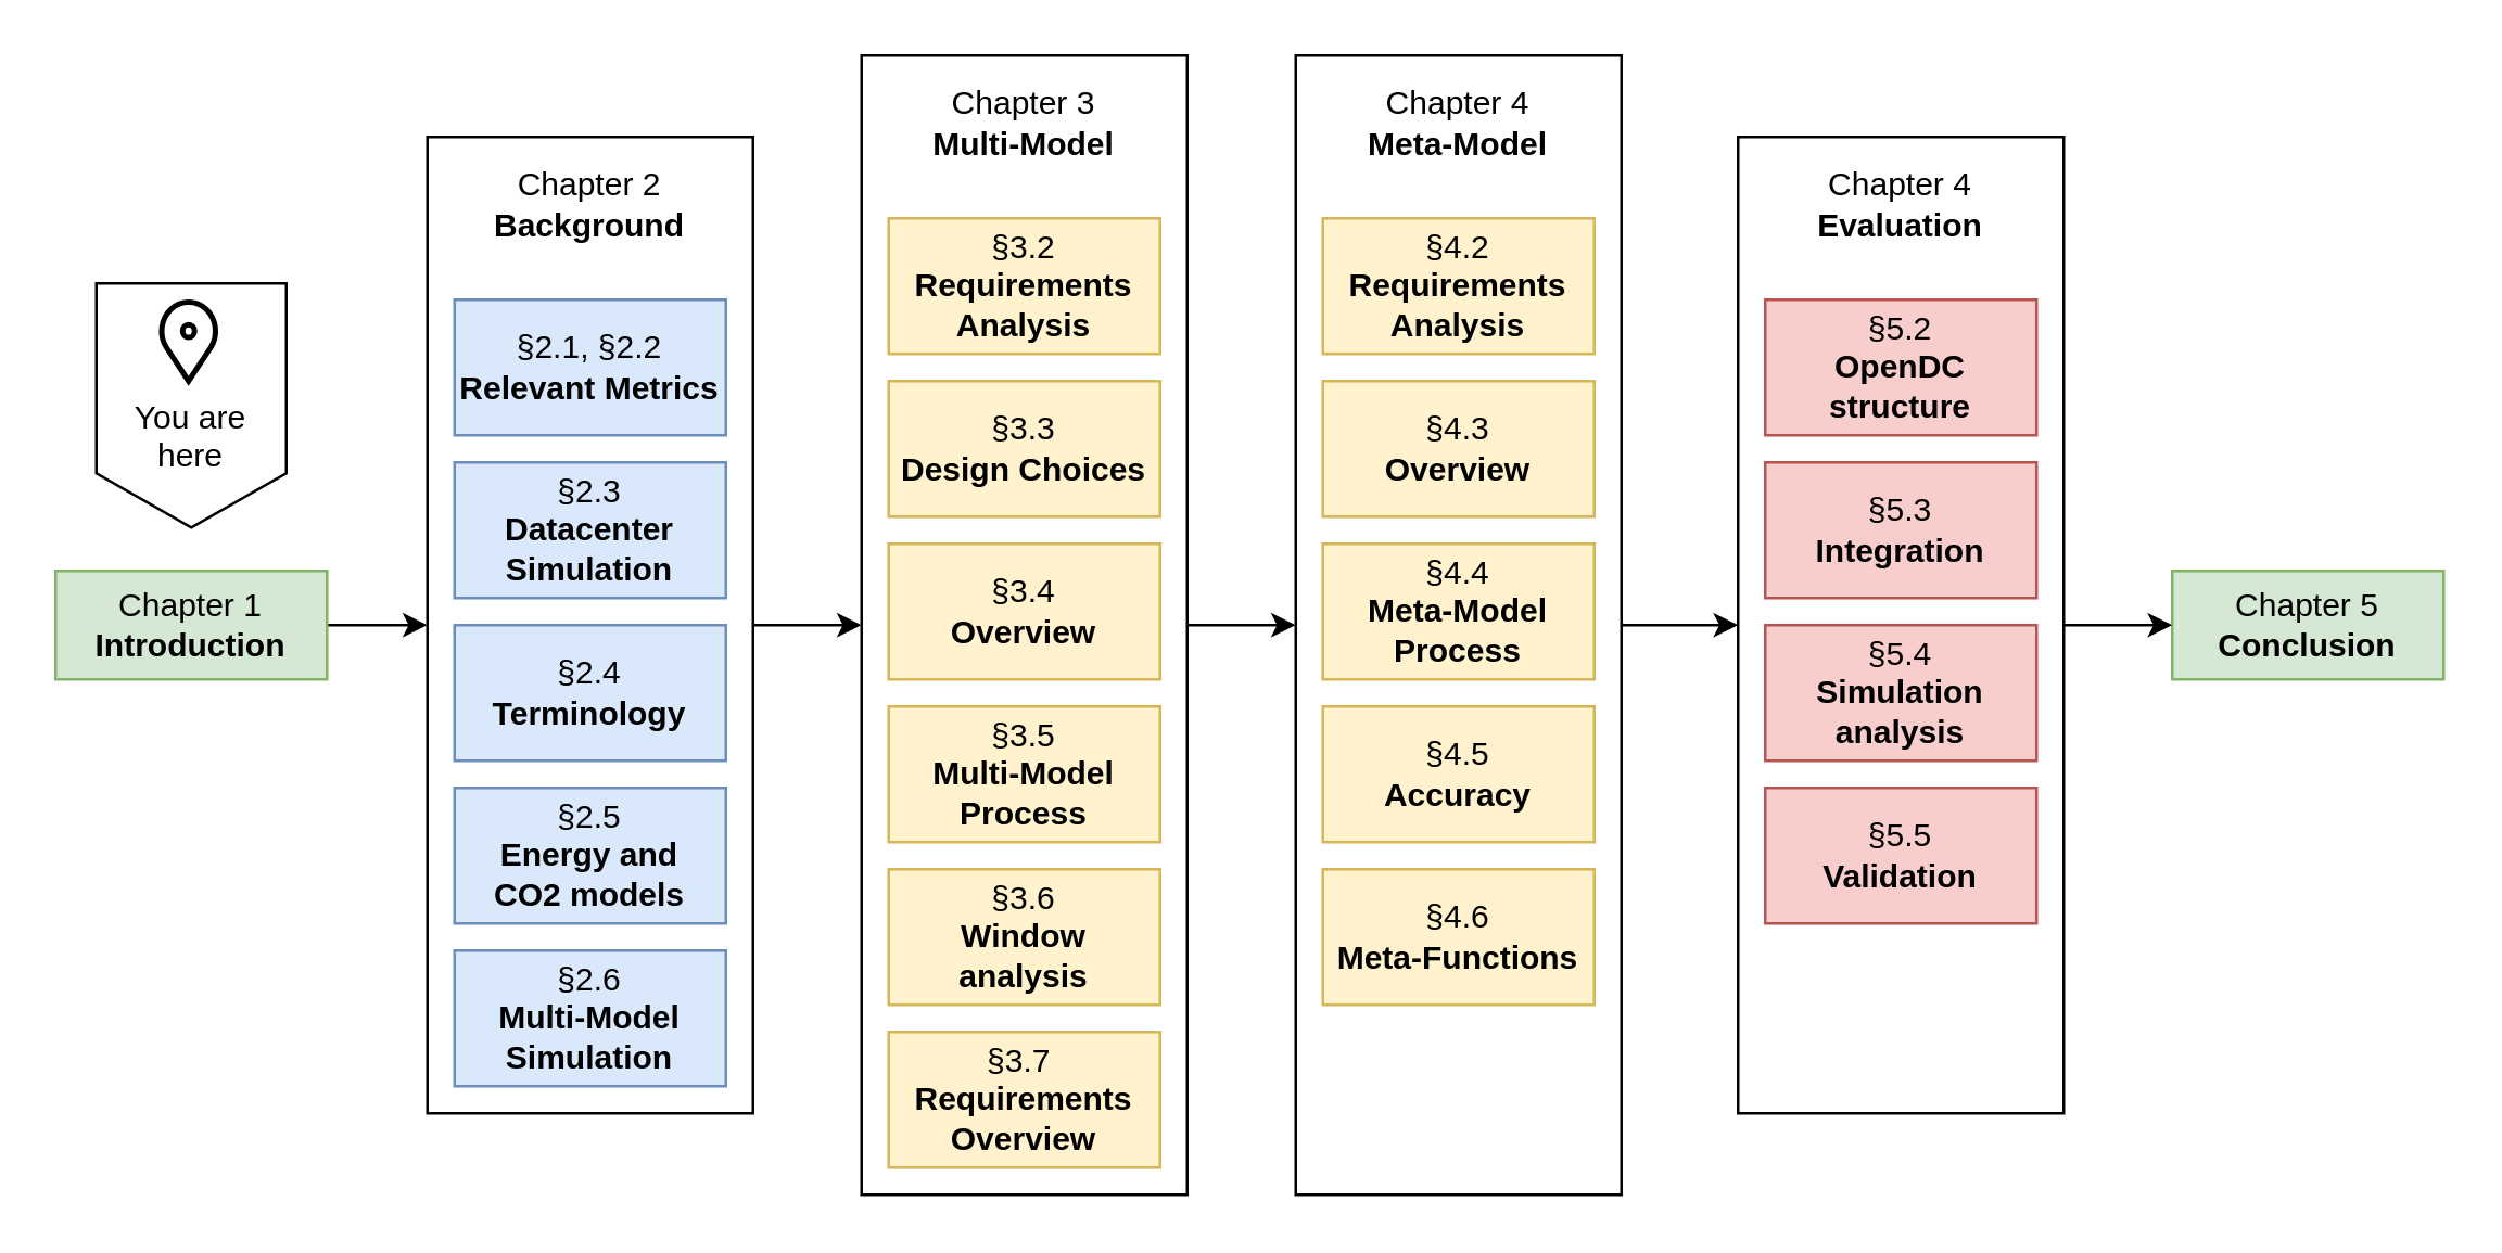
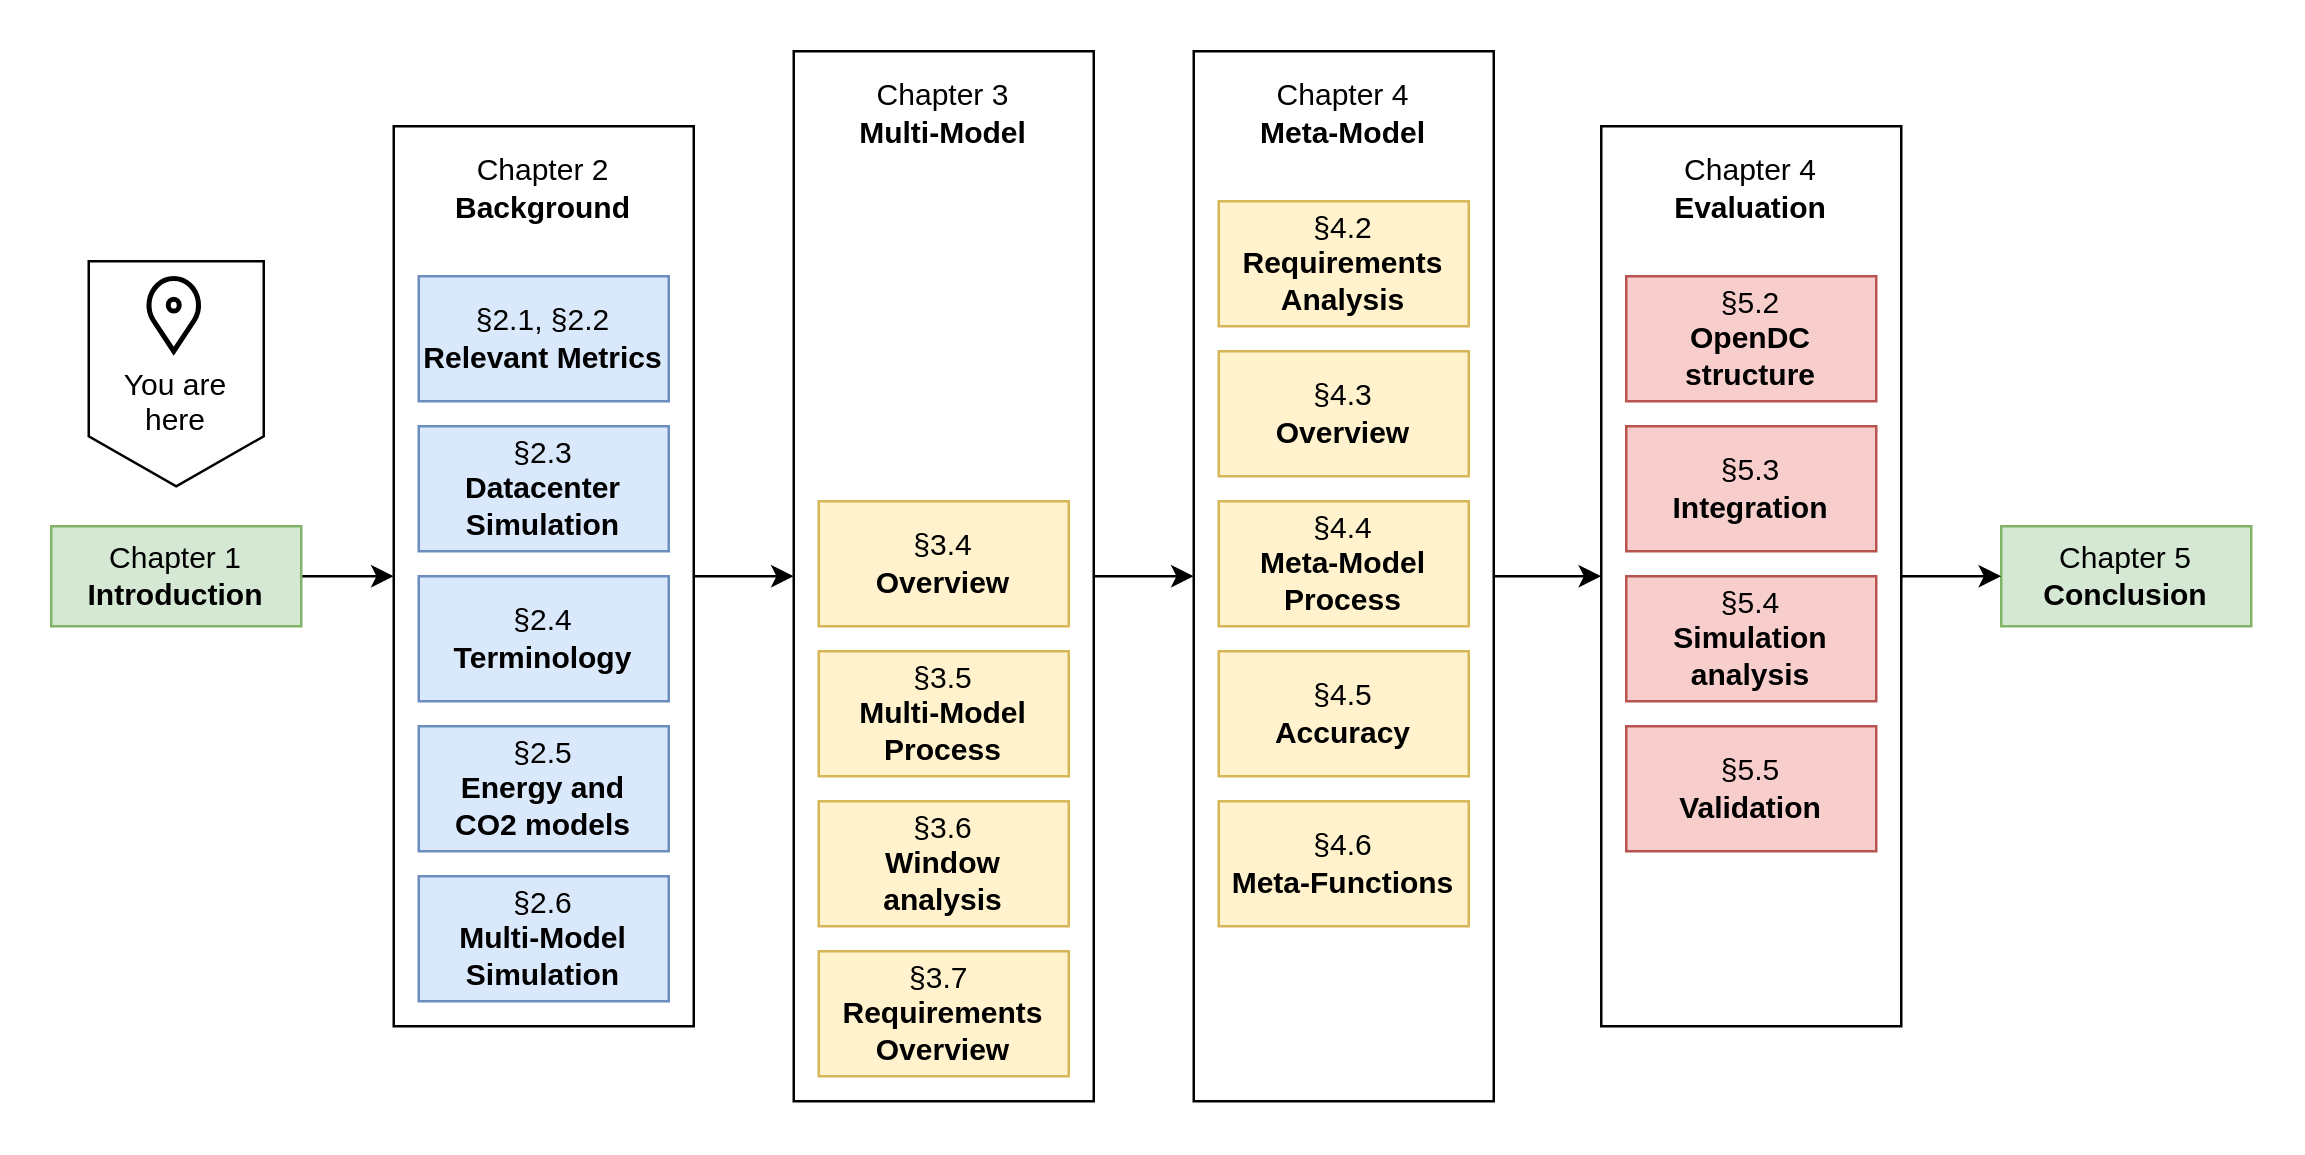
- <mxCell id="16" value="§3.2&lt;br&gt;&lt;b&gt;Requirements Analysis&lt;/b&gt;" style="rounded=0;whiteSpace=wrap;html=1;fillColor=#fff2cc;strokeColor=#d6b656;container=0;" vertex="1" parent="13"><mxGeometry x="10" y="60" width="100" height="50" as="geometry" /></mxCell>
- <mxCell id="17" value="§3.3&lt;br&gt;&lt;b&gt;Design Choices&lt;/b&gt;" style="rounded=0;whiteSpace=wrap;html=1;fillColor=#fff2cc;strokeColor=#d6b656;container=0;" vertex="1" parent="13"><mxGeometry x="10" y="120" width="100" height="50" as="geometry" /></mxCell>
